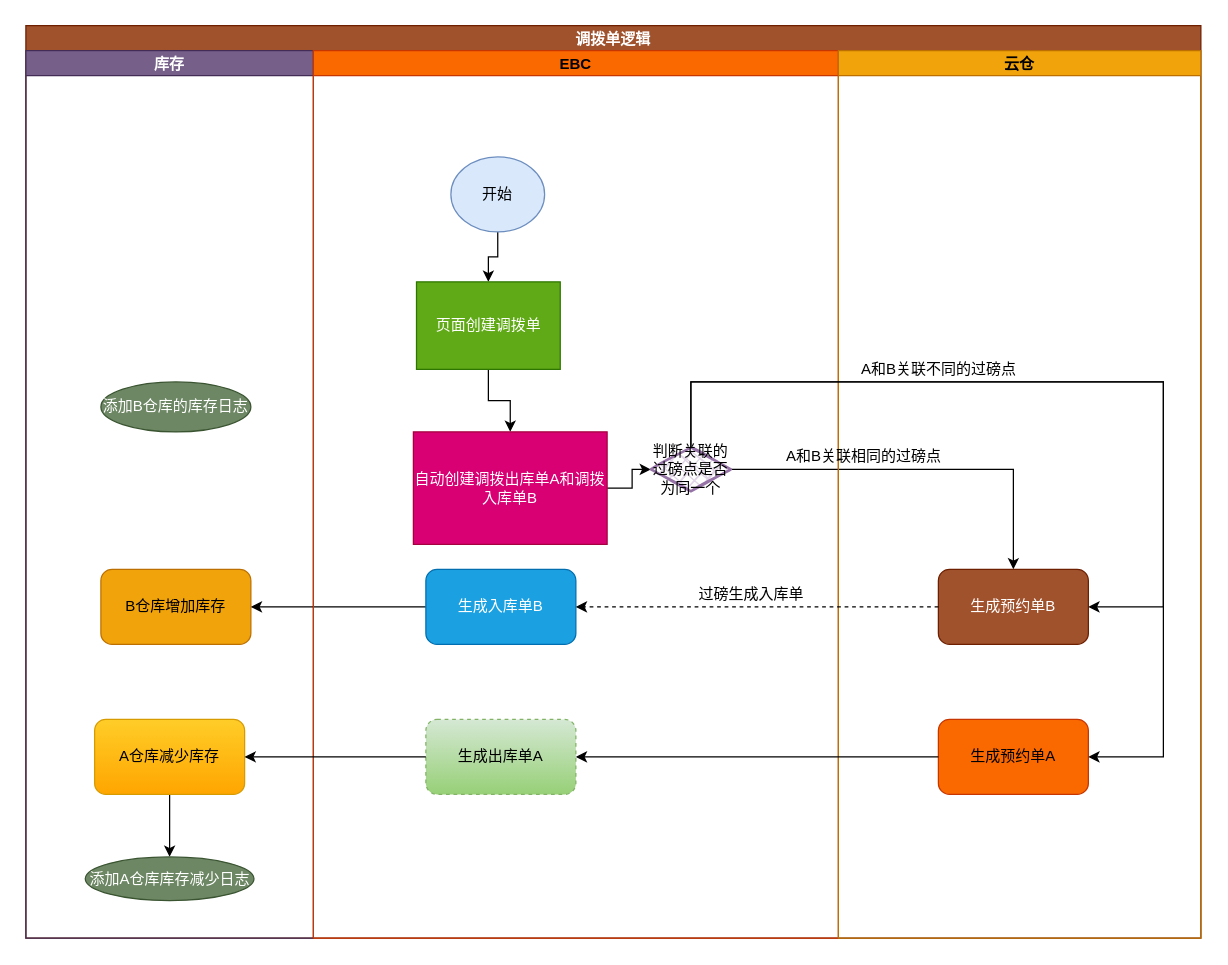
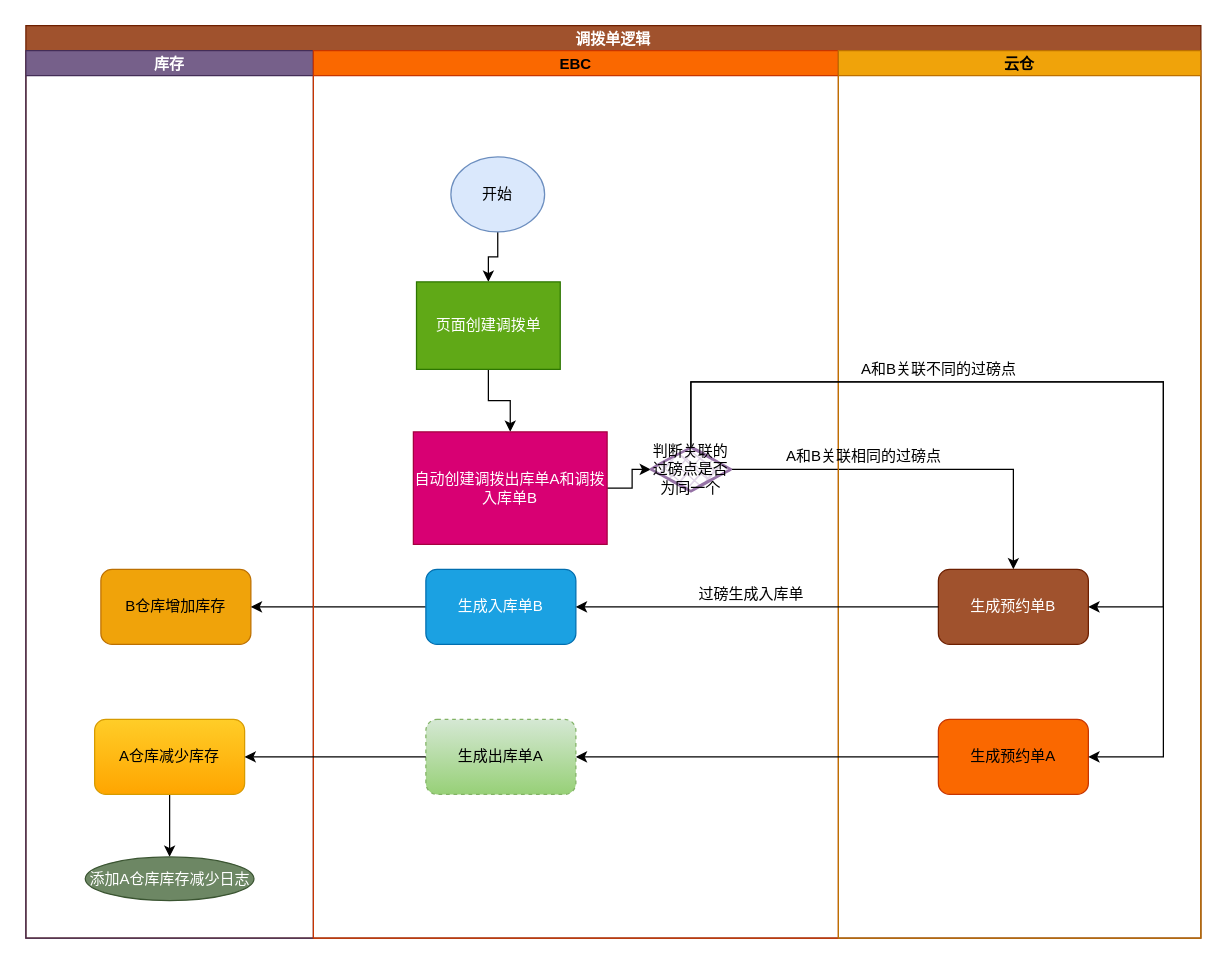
- <mxCell id="5" value="添加B仓库的库存日志" style="ellipse;whiteSpace=wrap;html=1;rounded=1;strokeColor=#3A5431;fillColor=#6d8764;fontColor=#ffffff;" vertex="1" parent="3"><mxGeometry x="60" y="265" width="120" height="40" as="geometry" /></mxCell>
- <mxCell id="27" style="edgeStyle=orthogonalEdgeStyle;rounded=0;orthogonalLoop=1;jettySize=auto;html=1;entryX=1;entryY=0.5;entryDx=0;entryDy=0;dashed=1;" edge="1" parent="2" source="23" target="19"><mxGeometry relative="1" as="geometry" /></mxCell>
+ <mxCell id="27" style="edgeStyle=orthogonalEdgeStyle;rounded=0;orthogonalLoop=1;jettySize=auto;html=1;entryX=1;entryY=0.5;entryDx=0;entryDy=0;" edge="1" parent="2" source="23" target="19"><mxGeometry relative="1" as="geometry" /></mxCell>
